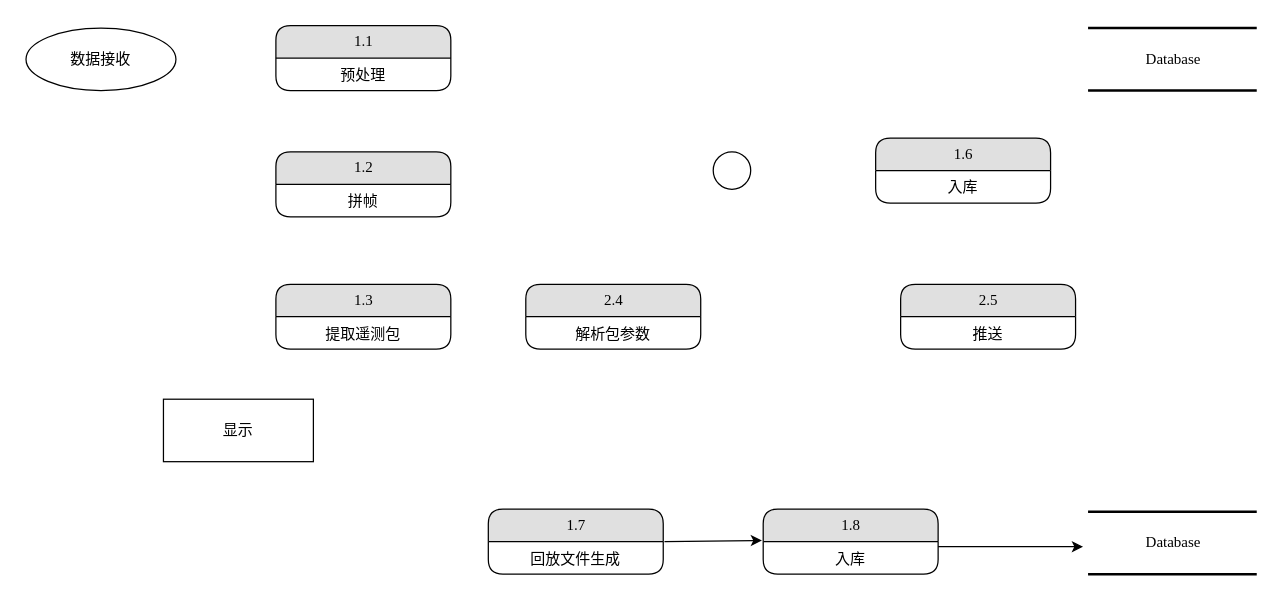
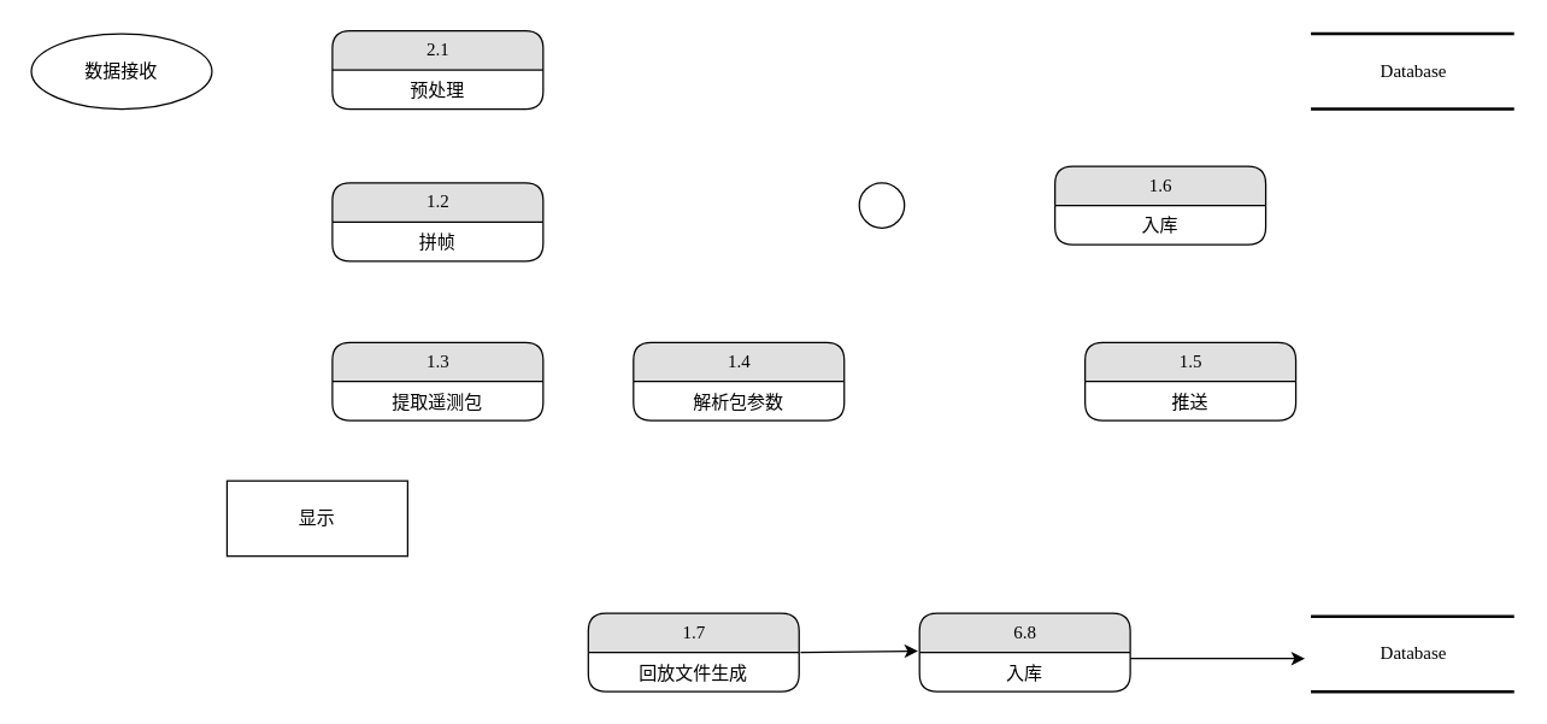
- <mxCell id="16" value="1.1" style="swimlane;html=1;fontStyle=0;childLayout=stackLayout;horizontal=1;startSize=26;fillColor=#e0e0e0;horizontalStack=0;resizeParent=1;resizeLast=0;collapsible=1;marginBottom=0;swimlaneFillColor=#ffffff;align=center;rounded=1;shadow=0;comic=0;labelBackgroundColor=none;strokeWidth=1;fontFamily=Verdana;fontSize=12" parent="1" vertex="1"><mxGeometry x="220" y="20" width="140" height="52" as="geometry"><mxRectangle x="50" y="440" width="50" height="26" as="alternateBounds" /></mxGeometry></mxCell>
+ <mxCell id="16" value="2.1" style="swimlane;html=1;fontStyle=0;childLayout=stackLayout;horizontal=1;startSize=26;fillColor=#e0e0e0;horizontalStack=0;resizeParent=1;resizeLast=0;collapsible=1;marginBottom=0;swimlaneFillColor=#ffffff;align=center;rounded=1;shadow=0;comic=0;labelBackgroundColor=none;strokeWidth=1;fontFamily=Verdana;fontSize=12" parent="1" vertex="1"><mxGeometry x="220" y="20" width="140" height="52" as="geometry"><mxRectangle x="50" y="440" width="50" height="26" as="alternateBounds" /></mxGeometry></mxCell>
- <mxCell id="18" value="2.4" style="swimlane;html=1;fontStyle=0;childLayout=stackLayout;horizontal=1;startSize=26;fillColor=#e0e0e0;horizontalStack=0;resizeParent=1;resizeLast=0;collapsible=1;marginBottom=0;swimlaneFillColor=#ffffff;align=center;rounded=1;shadow=0;comic=0;labelBackgroundColor=none;strokeWidth=1;fontFamily=Verdana;fontSize=12" parent="1" vertex="1"><mxGeometry x="420" y="227" width="140" height="52" as="geometry" /></mxCell>
+ <mxCell id="18" value="1.4" style="swimlane;html=1;fontStyle=0;childLayout=stackLayout;horizontal=1;startSize=26;fillColor=#e0e0e0;horizontalStack=0;resizeParent=1;resizeLast=0;collapsible=1;marginBottom=0;swimlaneFillColor=#ffffff;align=center;rounded=1;shadow=0;comic=0;labelBackgroundColor=none;strokeWidth=1;fontFamily=Verdana;fontSize=12" parent="1" vertex="1"><mxGeometry x="420" y="227" width="140" height="52" as="geometry" /></mxCell>
- <mxCell id="5" value="2.5" style="swimlane;html=1;fontStyle=0;childLayout=stackLayout;horizontal=1;startSize=26;fillColor=#e0e0e0;horizontalStack=0;resizeParent=1;resizeLast=0;collapsible=1;marginBottom=0;swimlaneFillColor=#ffffff;align=center;rounded=1;shadow=0;comic=0;labelBackgroundColor=none;strokeWidth=1;fontFamily=Verdana;fontSize=12" parent="1" vertex="1"><mxGeometry x="720" y="227" width="140" height="52" as="geometry" /></mxCell>
+ <mxCell id="5" value="1.5" style="swimlane;html=1;fontStyle=0;childLayout=stackLayout;horizontal=1;startSize=26;fillColor=#e0e0e0;horizontalStack=0;resizeParent=1;resizeLast=0;collapsible=1;marginBottom=0;swimlaneFillColor=#ffffff;align=center;rounded=1;shadow=0;comic=0;labelBackgroundColor=none;strokeWidth=1;fontFamily=Verdana;fontSize=12" parent="1" vertex="1"><mxGeometry x="720" y="227" width="140" height="52" as="geometry" /></mxCell>
- <mxCell id="3" value="显示" style="whiteSpace=wrap;html=1;rounded=0;shadow=0;comic=0;labelBackgroundColor=none;strokeWidth=1;fontFamily=Verdana;fontSize=12;align=center;" parent="1" vertex="1"><mxGeometry x="130" y="319" width="120" height="50" as="geometry" /></mxCell>
+ <mxCell id="3" value="显示" style="whiteSpace=wrap;html=1;rounded=0;shadow=0;comic=0;labelBackgroundColor=none;strokeWidth=1;fontFamily=Verdana;fontSize=12;align=center;" parent="1" vertex="1"><mxGeometry x="150" y="319" width="120" height="50" as="geometry" /></mxCell>
- <mxCell id="14" value="1.8" style="swimlane;html=1;fontStyle=0;childLayout=stackLayout;horizontal=1;startSize=26;fillColor=#e0e0e0;horizontalStack=0;resizeParent=1;resizeLast=0;collapsible=1;marginBottom=0;swimlaneFillColor=#ffffff;align=center;rounded=1;shadow=0;comic=0;labelBackgroundColor=none;strokeWidth=1;fontFamily=Verdana;fontSize=12" parent="1" vertex="1"><mxGeometry x="610" y="407" width="140" height="52" as="geometry" /></mxCell>
+ <mxCell id="14" value="6.8" style="swimlane;html=1;fontStyle=0;childLayout=stackLayout;horizontal=1;startSize=26;fillColor=#e0e0e0;horizontalStack=0;resizeParent=1;resizeLast=0;collapsible=1;marginBottom=0;swimlaneFillColor=#ffffff;align=center;rounded=1;shadow=0;comic=0;labelBackgroundColor=none;strokeWidth=1;fontFamily=Verdana;fontSize=12" parent="1" vertex="1"><mxGeometry x="610" y="407" width="140" height="52" as="geometry" /></mxCell>
